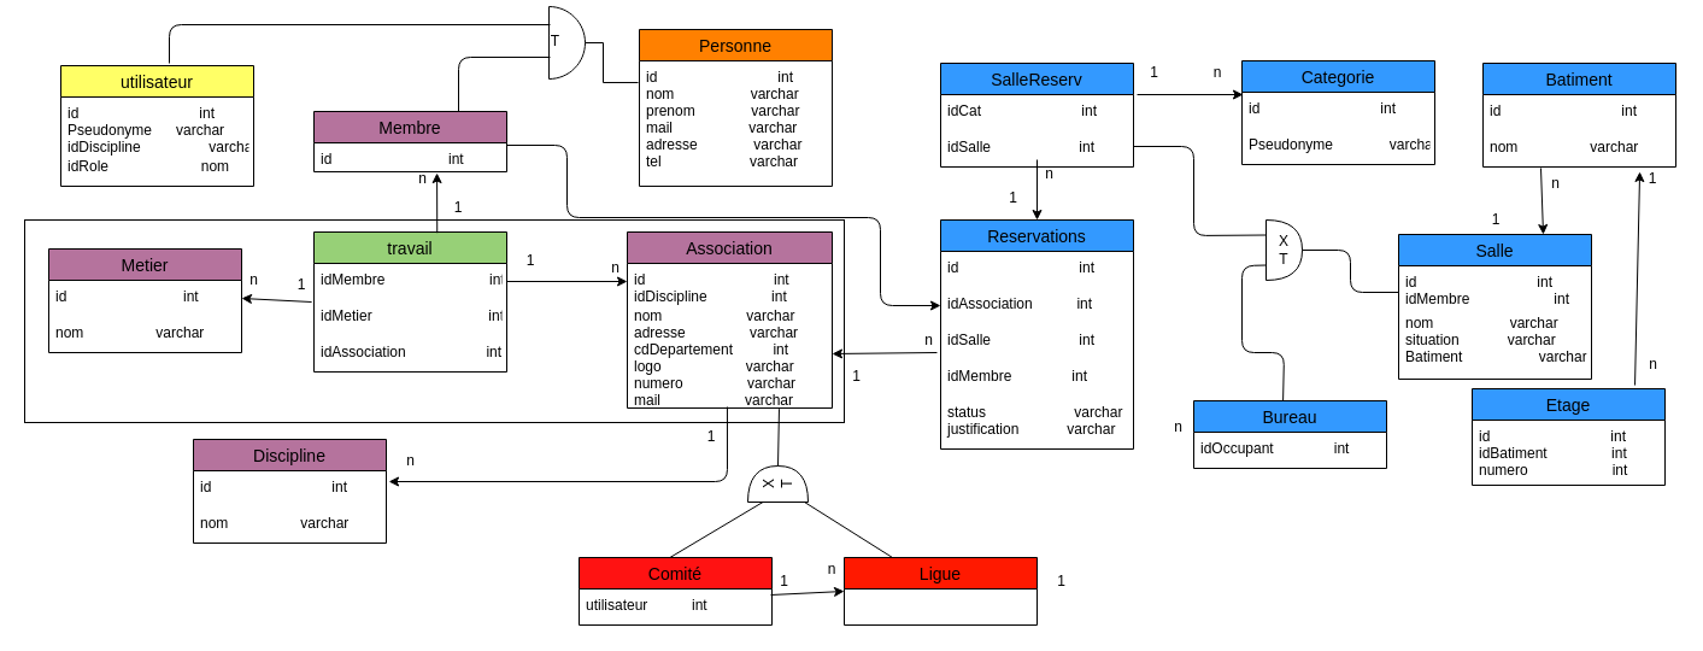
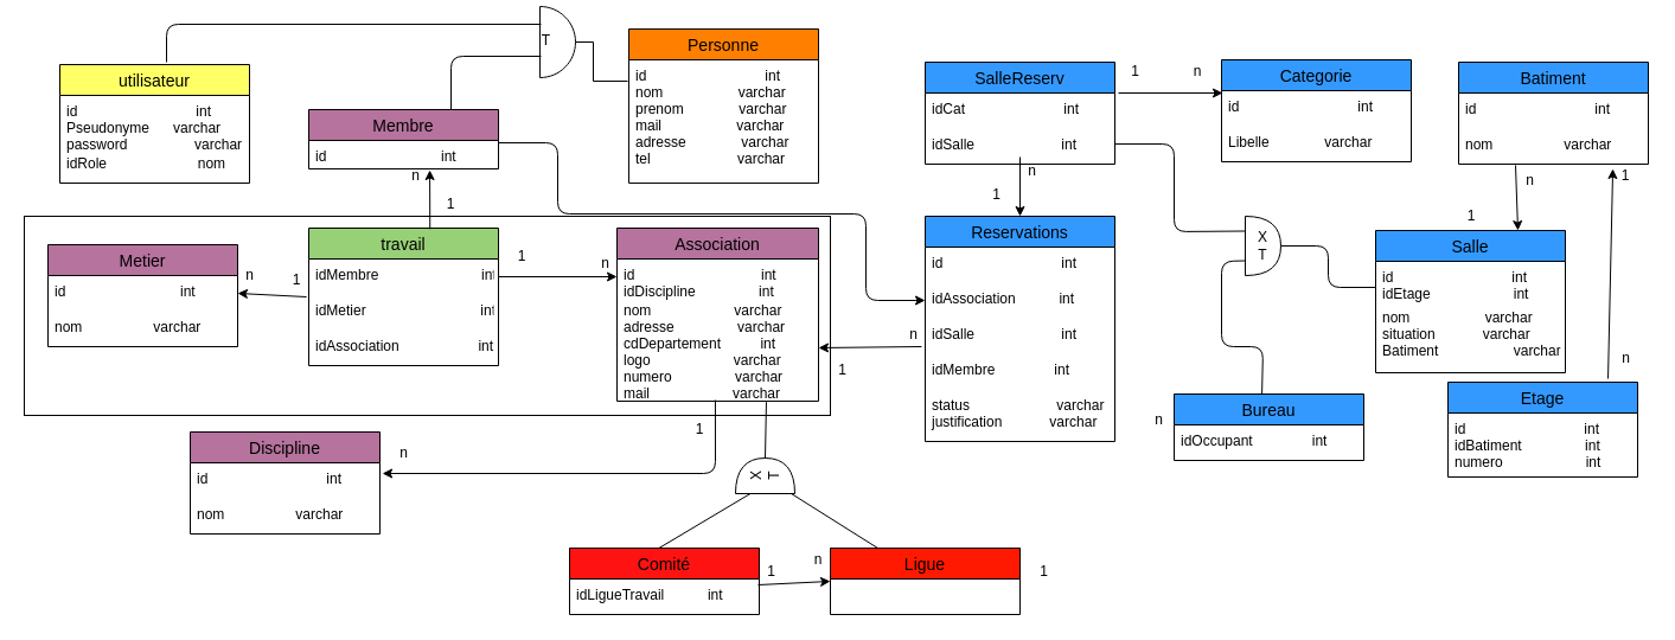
- <mxCell id="38" value="id                              int&#10;Pseudonyme      varchar&#10;idDiscipline                 varchar&#10;" style="text;strokeColor=none;fillColor=none;spacingLeft=4;spacingRight=4;overflow=hidden;rotatable=0;points=[[0,0.5],[1,0.5]];portConstraint=eastwest;fontSize=12;" parent="37" vertex="1"><mxGeometry y="26" width="160" height="44" as="geometry" /></mxCell>
+ <mxCell id="38" value="id                              int&#10;Pseudonyme      varchar&#10;password                 varchar&#10;" style="text;strokeColor=none;fillColor=none;spacingLeft=4;spacingRight=4;overflow=hidden;rotatable=0;points=[[0,0.5],[1,0.5]];portConstraint=eastwest;fontSize=12;" parent="37" vertex="1"><mxGeometry y="26" width="160" height="44" as="geometry" /></mxCell>
- <mxCell id="67" value="Pseudonyme              varchar" style="text;strokeColor=none;fillColor=none;spacingLeft=4;spacingRight=4;overflow=hidden;rotatable=0;points=[[0,0.5],[1,0.5]];portConstraint=eastwest;fontSize=12;" parent="65" vertex="1"><mxGeometry y="56" width="160" height="30" as="geometry" /></mxCell>
+ <mxCell id="67" value="Libelle              varchar" style="text;strokeColor=none;fillColor=none;spacingLeft=4;spacingRight=4;overflow=hidden;rotatable=0;points=[[0,0.5],[1,0.5]];portConstraint=eastwest;fontSize=12;" parent="65" vertex="1"><mxGeometry y="56" width="160" height="30" as="geometry" /></mxCell>
- <mxCell id="6" value="id                              int&#10;idMembre                     int&#10;" style="text;strokeColor=none;fillColor=none;spacingLeft=4;spacingRight=4;overflow=hidden;rotatable=0;points=[[0,0.5],[1,0.5]];portConstraint=eastwest;fontSize=12;" parent="5" vertex="1"><mxGeometry y="26" width="160" height="34" as="geometry" /></mxCell>
+ <mxCell id="6" value="id                              int&#10;idEtage                     int&#10;" style="text;strokeColor=none;fillColor=none;spacingLeft=4;spacingRight=4;overflow=hidden;rotatable=0;points=[[0,0.5],[1,0.5]];portConstraint=eastwest;fontSize=12;" parent="5" vertex="1"><mxGeometry y="26" width="160" height="34" as="geometry" /></mxCell>
- <mxCell id="53" value="utilisateur           int" style="text;strokeColor=none;fillColor=none;spacingLeft=4;spacingRight=4;overflow=hidden;rotatable=0;points=[[0,0.5],[1,0.5]];portConstraint=eastwest;fontSize=12;" parent="52" vertex="1"><mxGeometry y="26" width="160" height="30" as="geometry" /></mxCell>
+ <mxCell id="53" value="idLigueTravail           int" style="text;strokeColor=none;fillColor=none;spacingLeft=4;spacingRight=4;overflow=hidden;rotatable=0;points=[[0,0.5],[1,0.5]];portConstraint=eastwest;fontSize=12;" parent="52" vertex="1"><mxGeometry y="26" width="160" height="30" as="geometry" /></mxCell>
